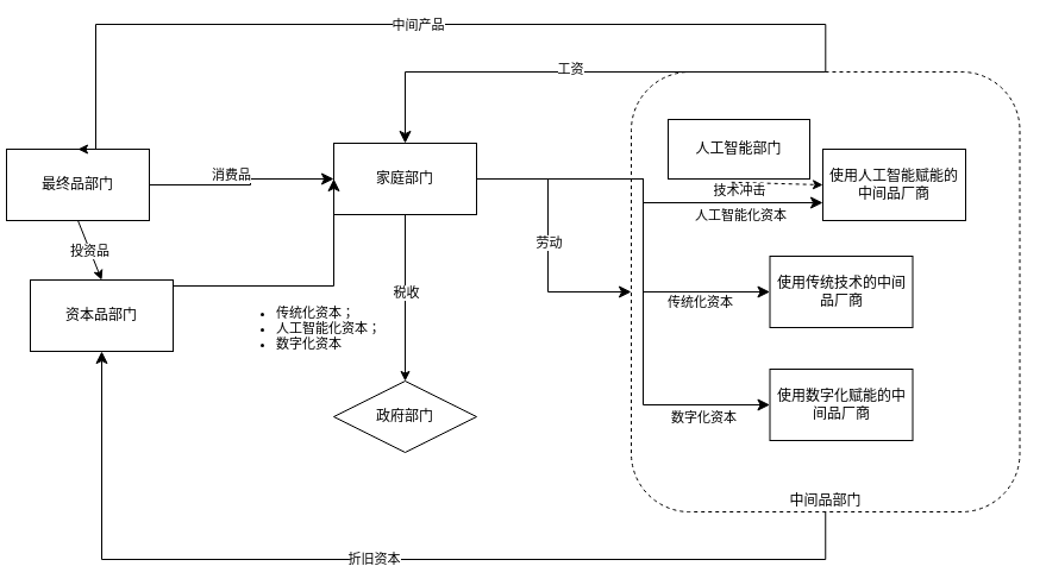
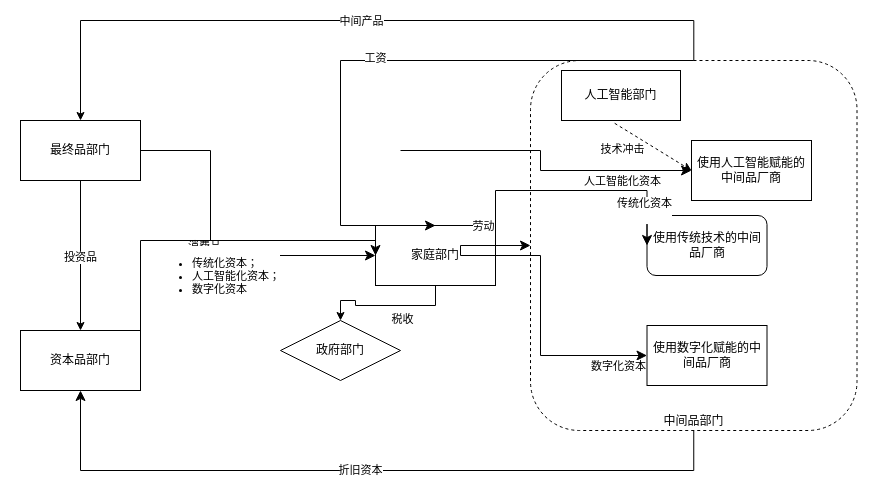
- <mxCell id="19" value="人工智能部门" style="whiteSpace=wrap;html=1;" vertex="1" parent="14"><mxGeometry x="31" y="40" width="119" height="50" as="geometry" /></mxCell>
+ <mxCell id="19" value="人工智能部门" style="whiteSpace=wrap;html=1;" vertex="1" parent="14"><mxGeometry x="31" y="10" width="119" height="50" as="geometry" /></mxCell>
- <mxCell id="4" value="家庭部门" style="whiteSpace=wrap;html=1;" vertex="1" parent="1"><mxGeometry x="280" y="120" width="120" height="60" as="geometry" /></mxCell>
+ <mxCell id="4" value="家庭部门" style="whiteSpace=wrap;html=1;" vertex="1" parent="1"><mxGeometry x="375" y="225" width="120" height="60" as="geometry" /></mxCell>
- <mxCell id="7" value="最终品部门" style="whiteSpace=wrap;html=1;" vertex="1" parent="1"><mxGeometry x="5" y="125" width="120" height="60" as="geometry" /></mxCell>
+ <mxCell id="7" value="最终品部门" style="whiteSpace=wrap;html=1;" vertex="1" parent="1"><mxGeometry x="20" y="120" width="120" height="60" as="geometry" /></mxCell>
- <mxCell id="18" value="使用人工智能赋能的中间品厂商" style="whiteSpace=wrap;html=1;" vertex="1" parent="14"><mxGeometry x="161" y="65" width="120" height="60" as="geometry" /></mxCell>
+ <mxCell id="18" value="使用人工智能赋能的中间品厂商" style="whiteSpace=wrap;html=1;" vertex="1" parent="14"><mxGeometry x="161" y="80" width="120" height="60" as="geometry" /></mxCell>
- <mxCell id="16" value="使用传统技术的中间品厂商" style="whiteSpace=wrap;html=1;" vertex="1" parent="14"><mxGeometry x="116.5" y="155" width="120" height="60" as="geometry" /></mxCell>
+ <mxCell id="16" value="使用传统技术的中间品厂商" style="whiteSpace=wrap;html=1;rounded=1;" vertex="1" parent="14"><mxGeometry x="116.5" y="155" width="120" height="60" as="geometry" /></mxCell>
- <mxCell id="6" value="资本品部门" style="whiteSpace=wrap;html=1;" vertex="1" parent="1"><mxGeometry x="25" y="235" width="120" height="60" as="geometry" /></mxCell>
+ <mxCell id="6" value="资本品部门" style="whiteSpace=wrap;html=1;" vertex="1" parent="1"><mxGeometry x="20" y="330" width="120" height="60" as="geometry" /></mxCell>
- <mxCell id="17" value="使用数字化赋能的中间品厂商" style="rounded=0;whiteSpace=wrap;html=1;" vertex="1" parent="14"><mxGeometry x="116.5" y="250" width="120" height="60" as="geometry" /></mxCell>
+ <mxCell id="17" value="使用数字化赋能的中间品厂商" style="rounded=0;whiteSpace=wrap;html=1;" vertex="1" parent="14"><mxGeometry x="116.5" y="265" width="120" height="60" as="geometry" /></mxCell>
